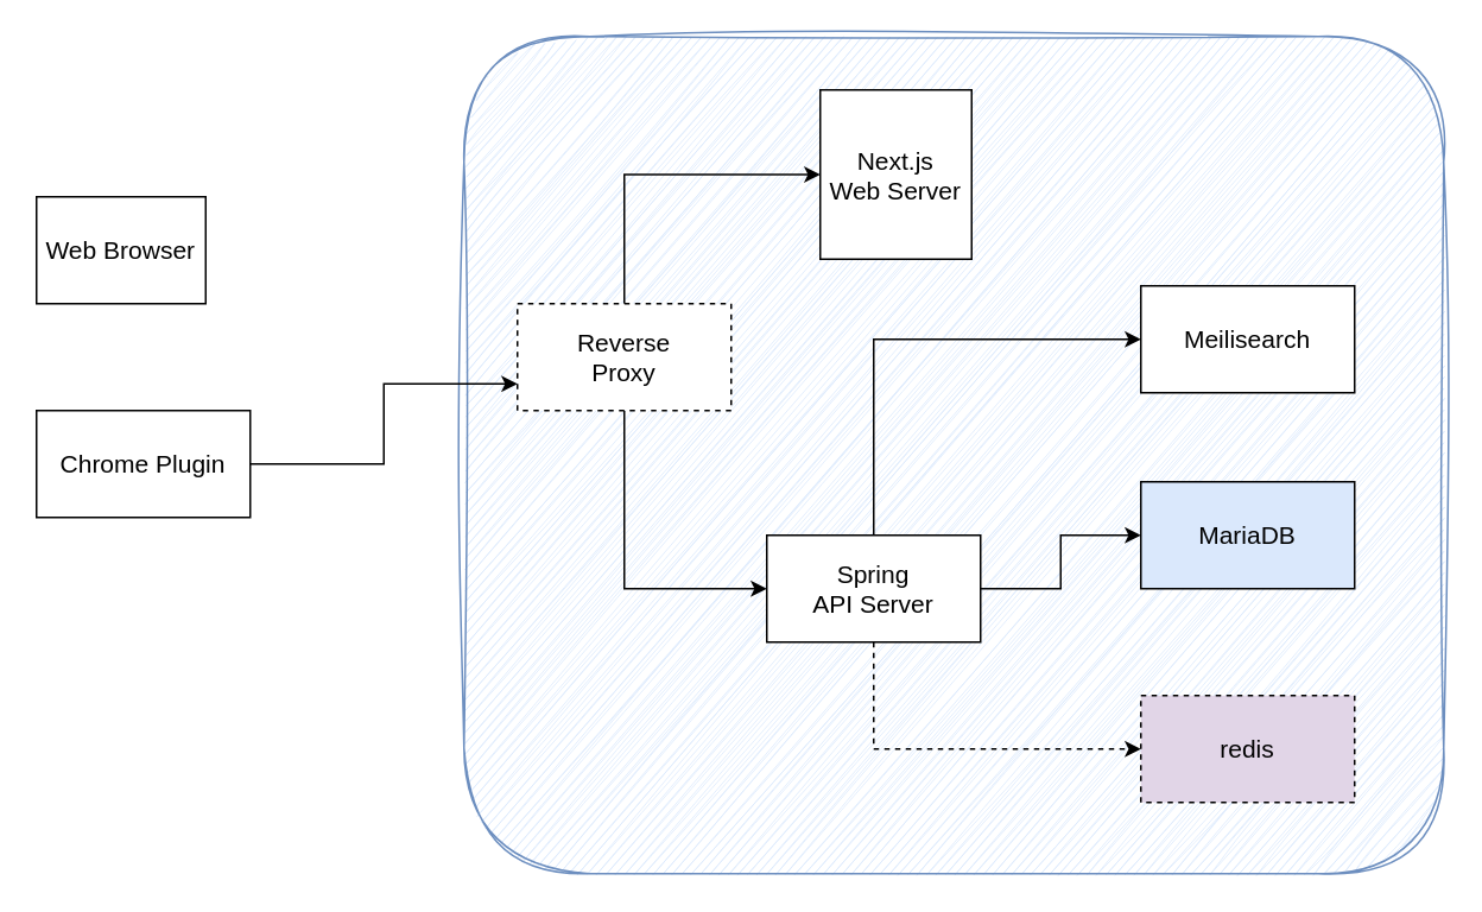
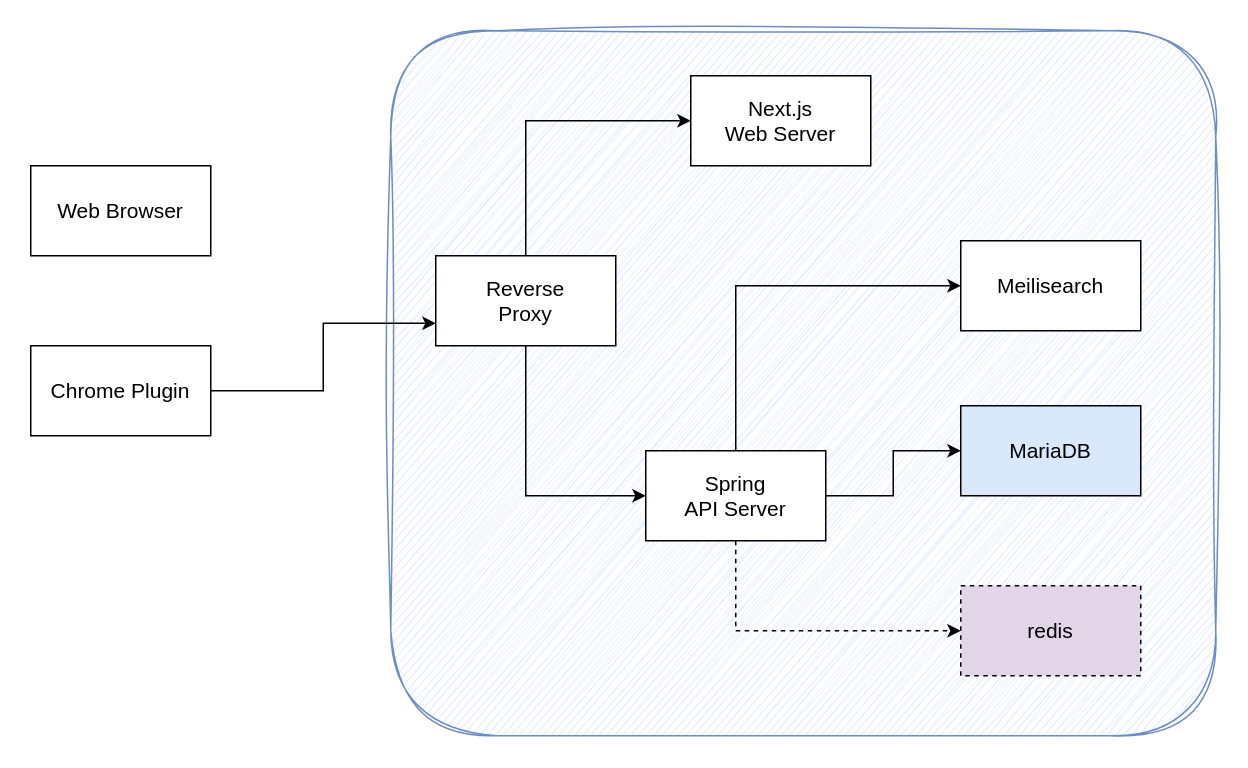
- <mxCell id="7" value="&lt;div style=&quot;font-size: 14px;&quot;&gt;Next.js&lt;/div&gt;&lt;div style=&quot;font-size: 14px;&quot;&gt;&lt;span style=&quot;background-color: initial; font-size: 14px;&quot;&gt;Web Server&lt;/span&gt;&lt;/div&gt;" style="rounded=0;whiteSpace=wrap;html=1;fontSize=14;" parent="1" vertex="1"><mxGeometry x="460" y="50" width="85" height="95" as="geometry" /></mxCell>
+ <mxCell id="7" value="&lt;div style=&quot;font-size: 14px;&quot;&gt;Next.js&lt;/div&gt;&lt;div style=&quot;font-size: 14px;&quot;&gt;&lt;span style=&quot;background-color: initial; font-size: 14px;&quot;&gt;Web Server&lt;/span&gt;&lt;/div&gt;" style="rounded=0;whiteSpace=wrap;html=1;fontSize=14;" parent="1" vertex="1"><mxGeometry x="460" y="50" width="120" height="60" as="geometry" /></mxCell>
- <mxCell id="3" value="Web Browser" style="rounded=0;whiteSpace=wrap;html=1;fontSize=14;" parent="1" vertex="1"><mxGeometry x="20" y="110" width="95" height="60" as="geometry" /></mxCell>
+ <mxCell id="3" value="Web Browser" style="rounded=0;whiteSpace=wrap;html=1;fontSize=14;" parent="1" vertex="1"><mxGeometry x="20" y="110" width="120" height="60" as="geometry" /></mxCell>
- <mxCell id="6" value="Reverse&lt;div style=&quot;font-size: 14px;&quot;&gt;Proxy&lt;/div&gt;" style="rounded=0;whiteSpace=wrap;html=1;fontSize=14;dashed=1;" parent="1" vertex="1"><mxGeometry x="290" y="170" width="120" height="60" as="geometry" /></mxCell>
+ <mxCell id="6" value="Reverse&lt;div style=&quot;font-size: 14px;&quot;&gt;Proxy&lt;/div&gt;" style="rounded=0;whiteSpace=wrap;html=1;fontSize=14;" parent="1" vertex="1"><mxGeometry x="290" y="170" width="120" height="60" as="geometry" /></mxCell>
